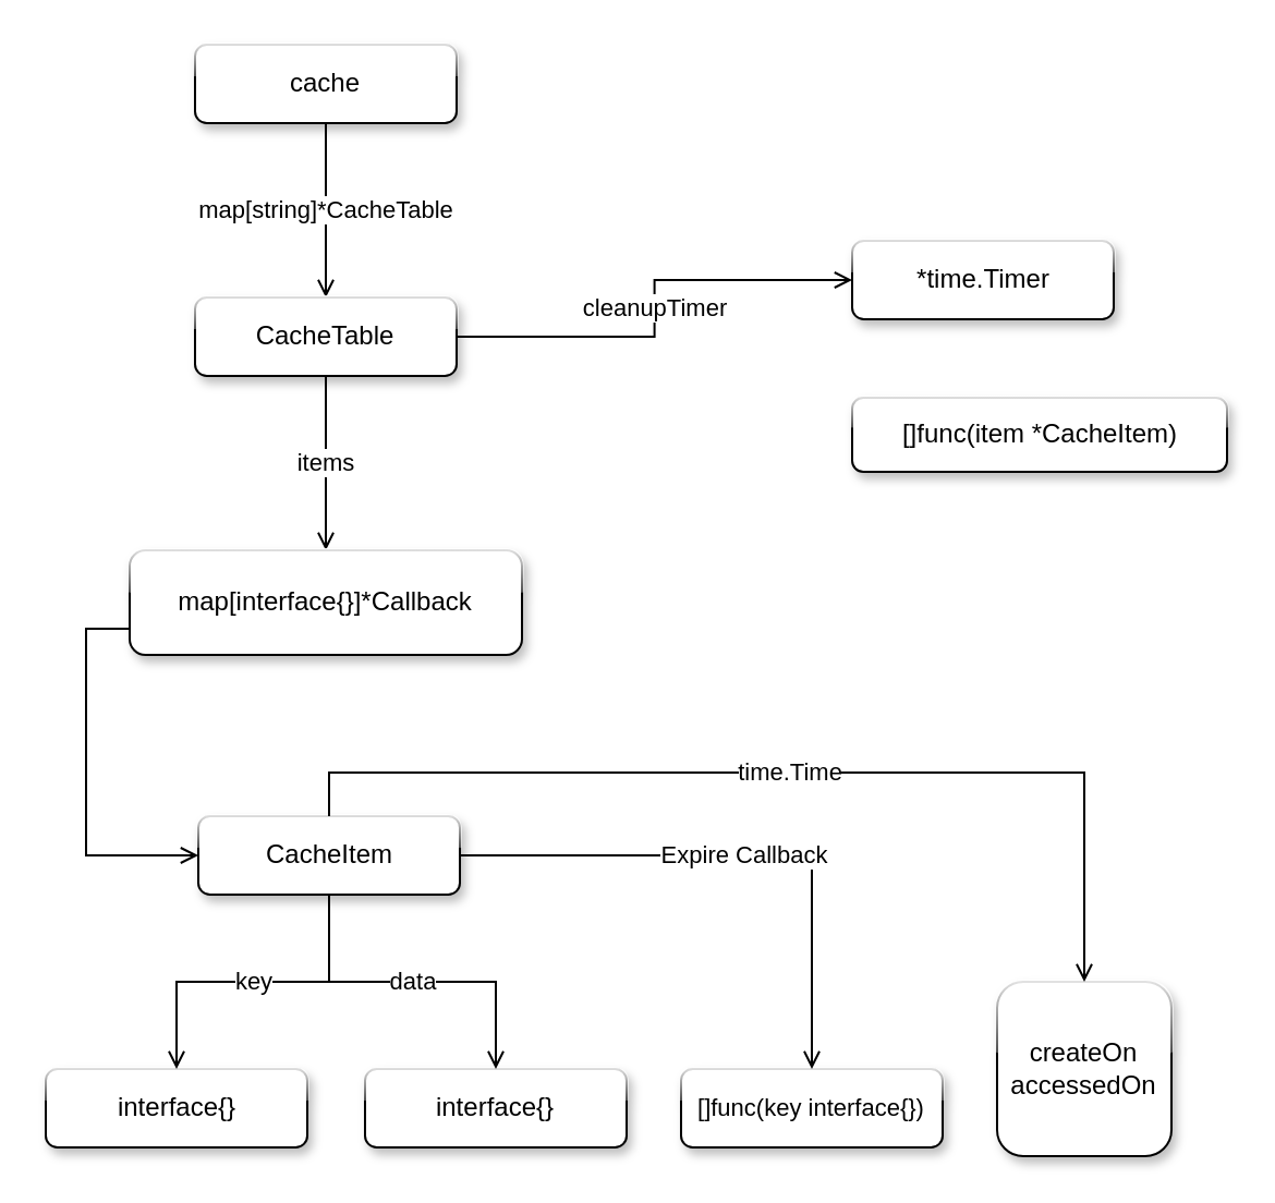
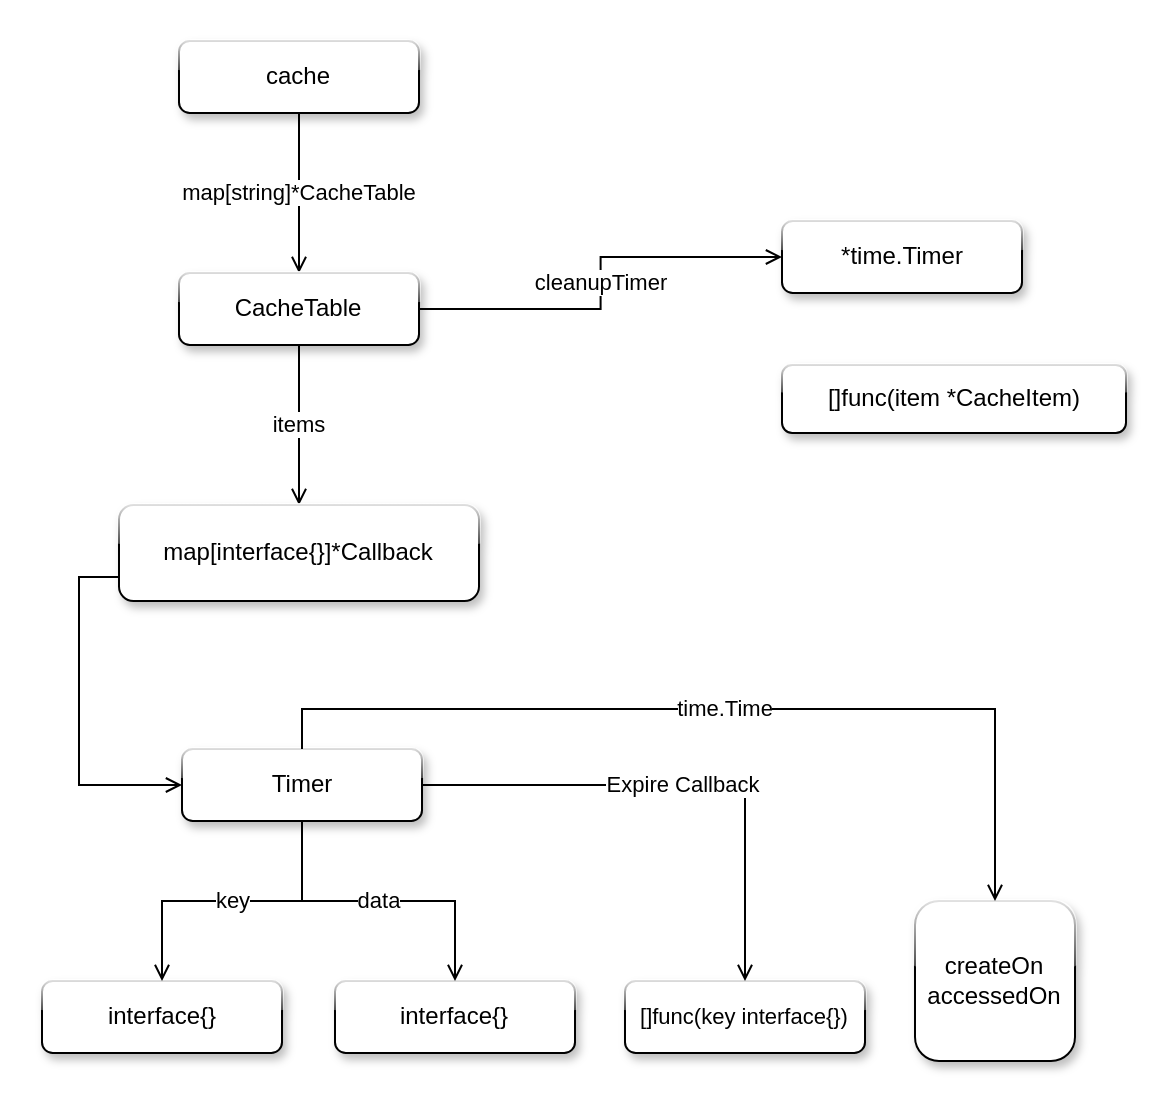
- <mxCell id="11" value="CacheItem" style="rounded=1;whiteSpace=wrap;html=1;shadow=1;glass=1;comic=0;" vertex="1" parent="10"><mxGeometry x="70" y="122" width="120" height="36" as="geometry" /></mxCell>
+ <mxCell id="11" value="Timer" style="rounded=1;whiteSpace=wrap;html=1;shadow=1;glass=1;comic=0;" vertex="1" parent="10"><mxGeometry x="70" y="122" width="120" height="36" as="geometry" /></mxCell>
